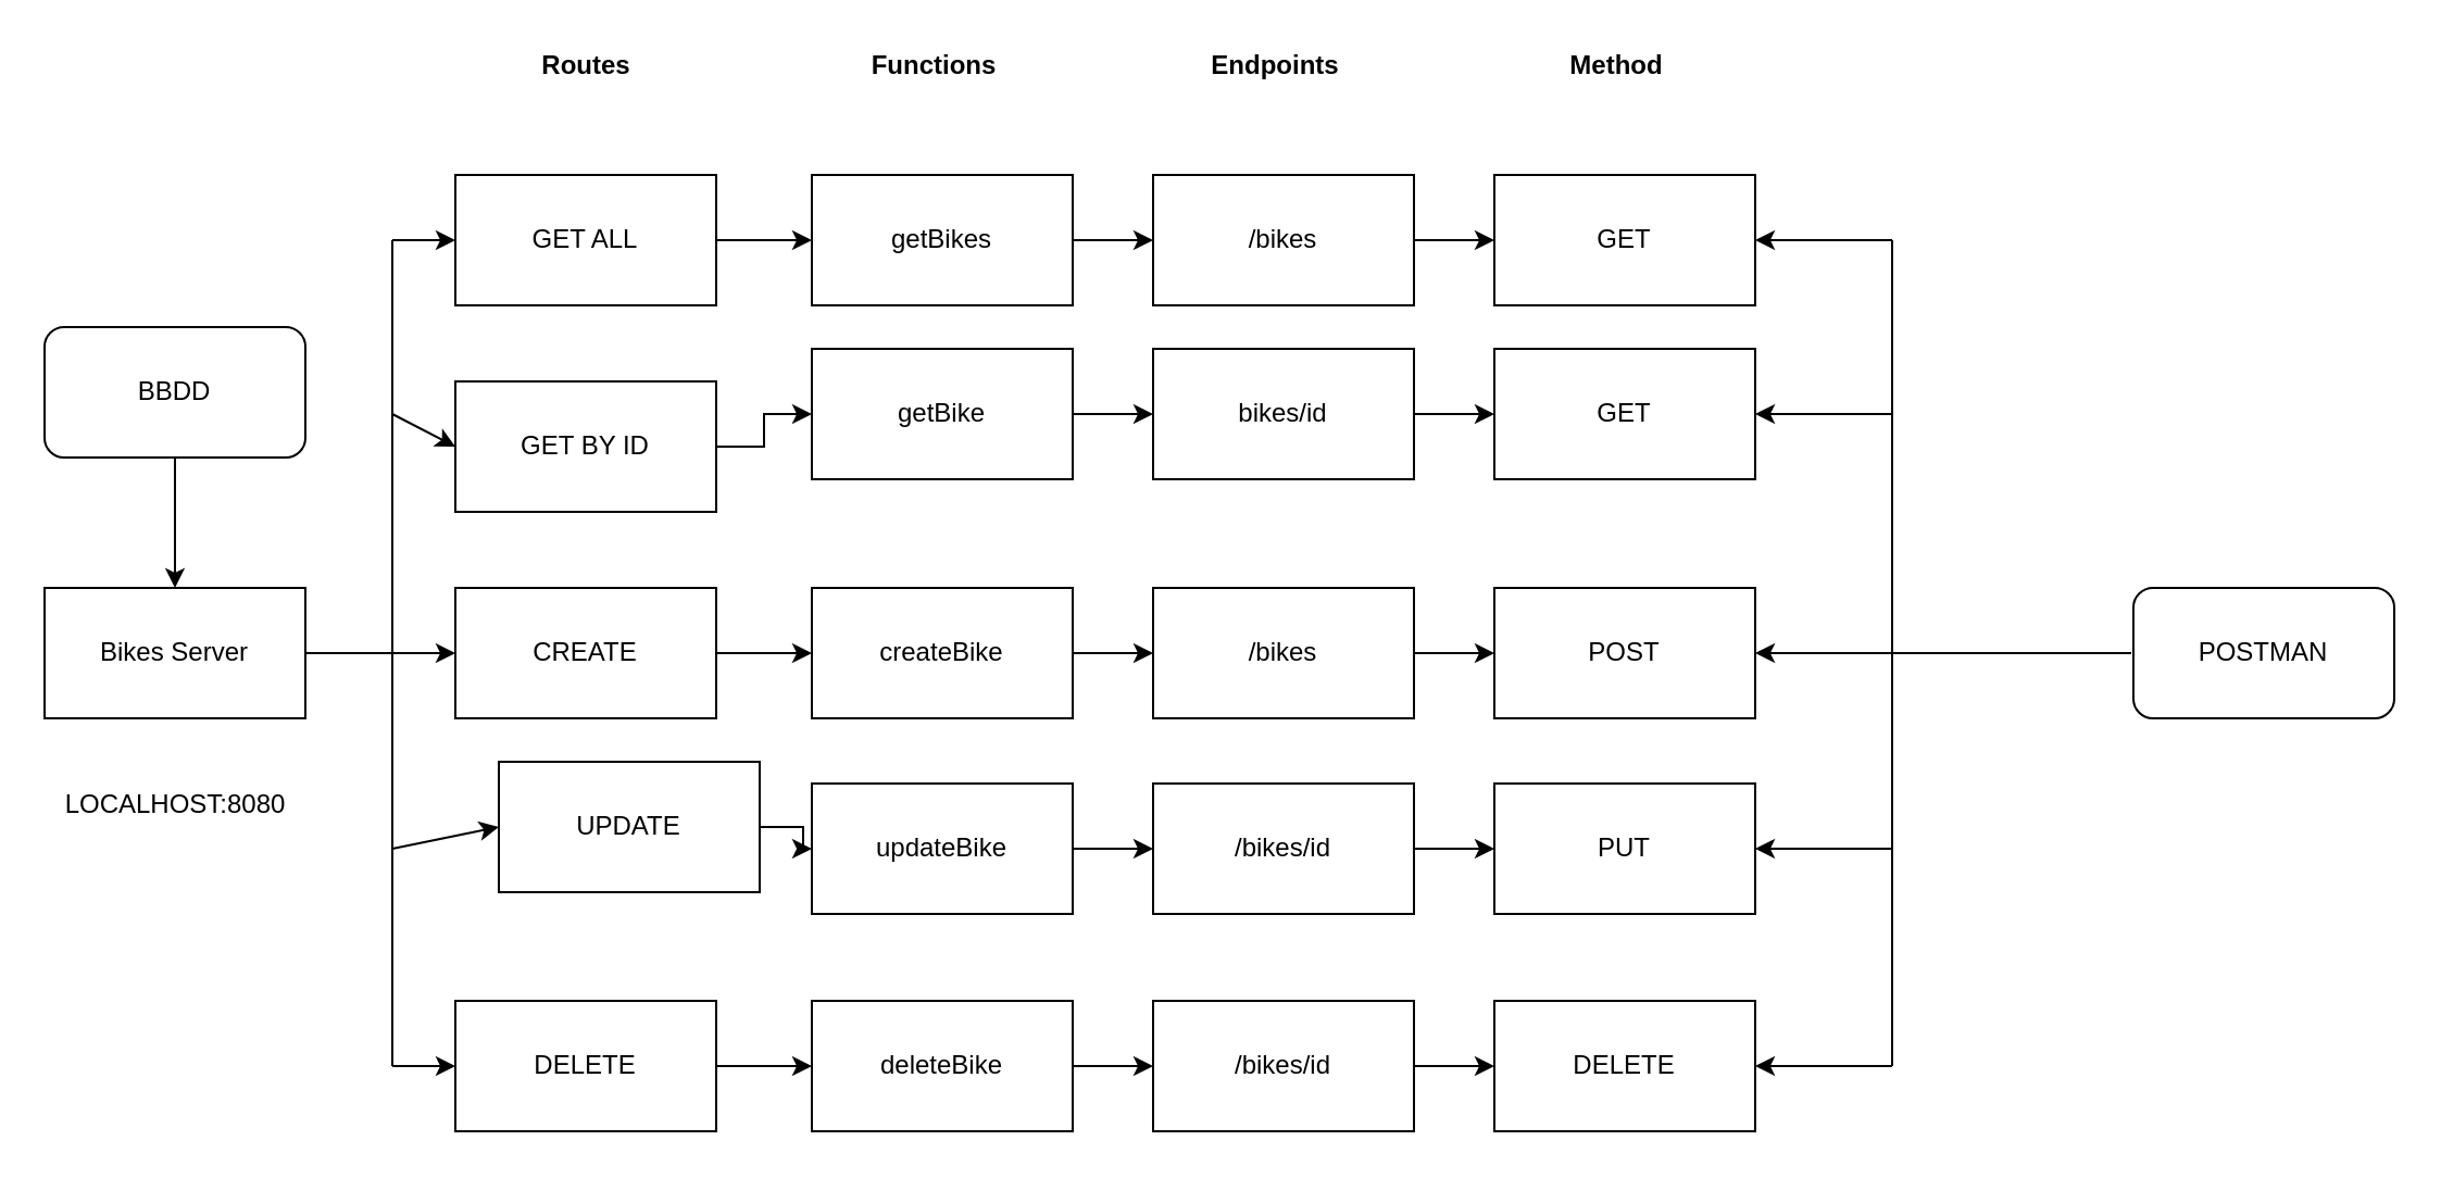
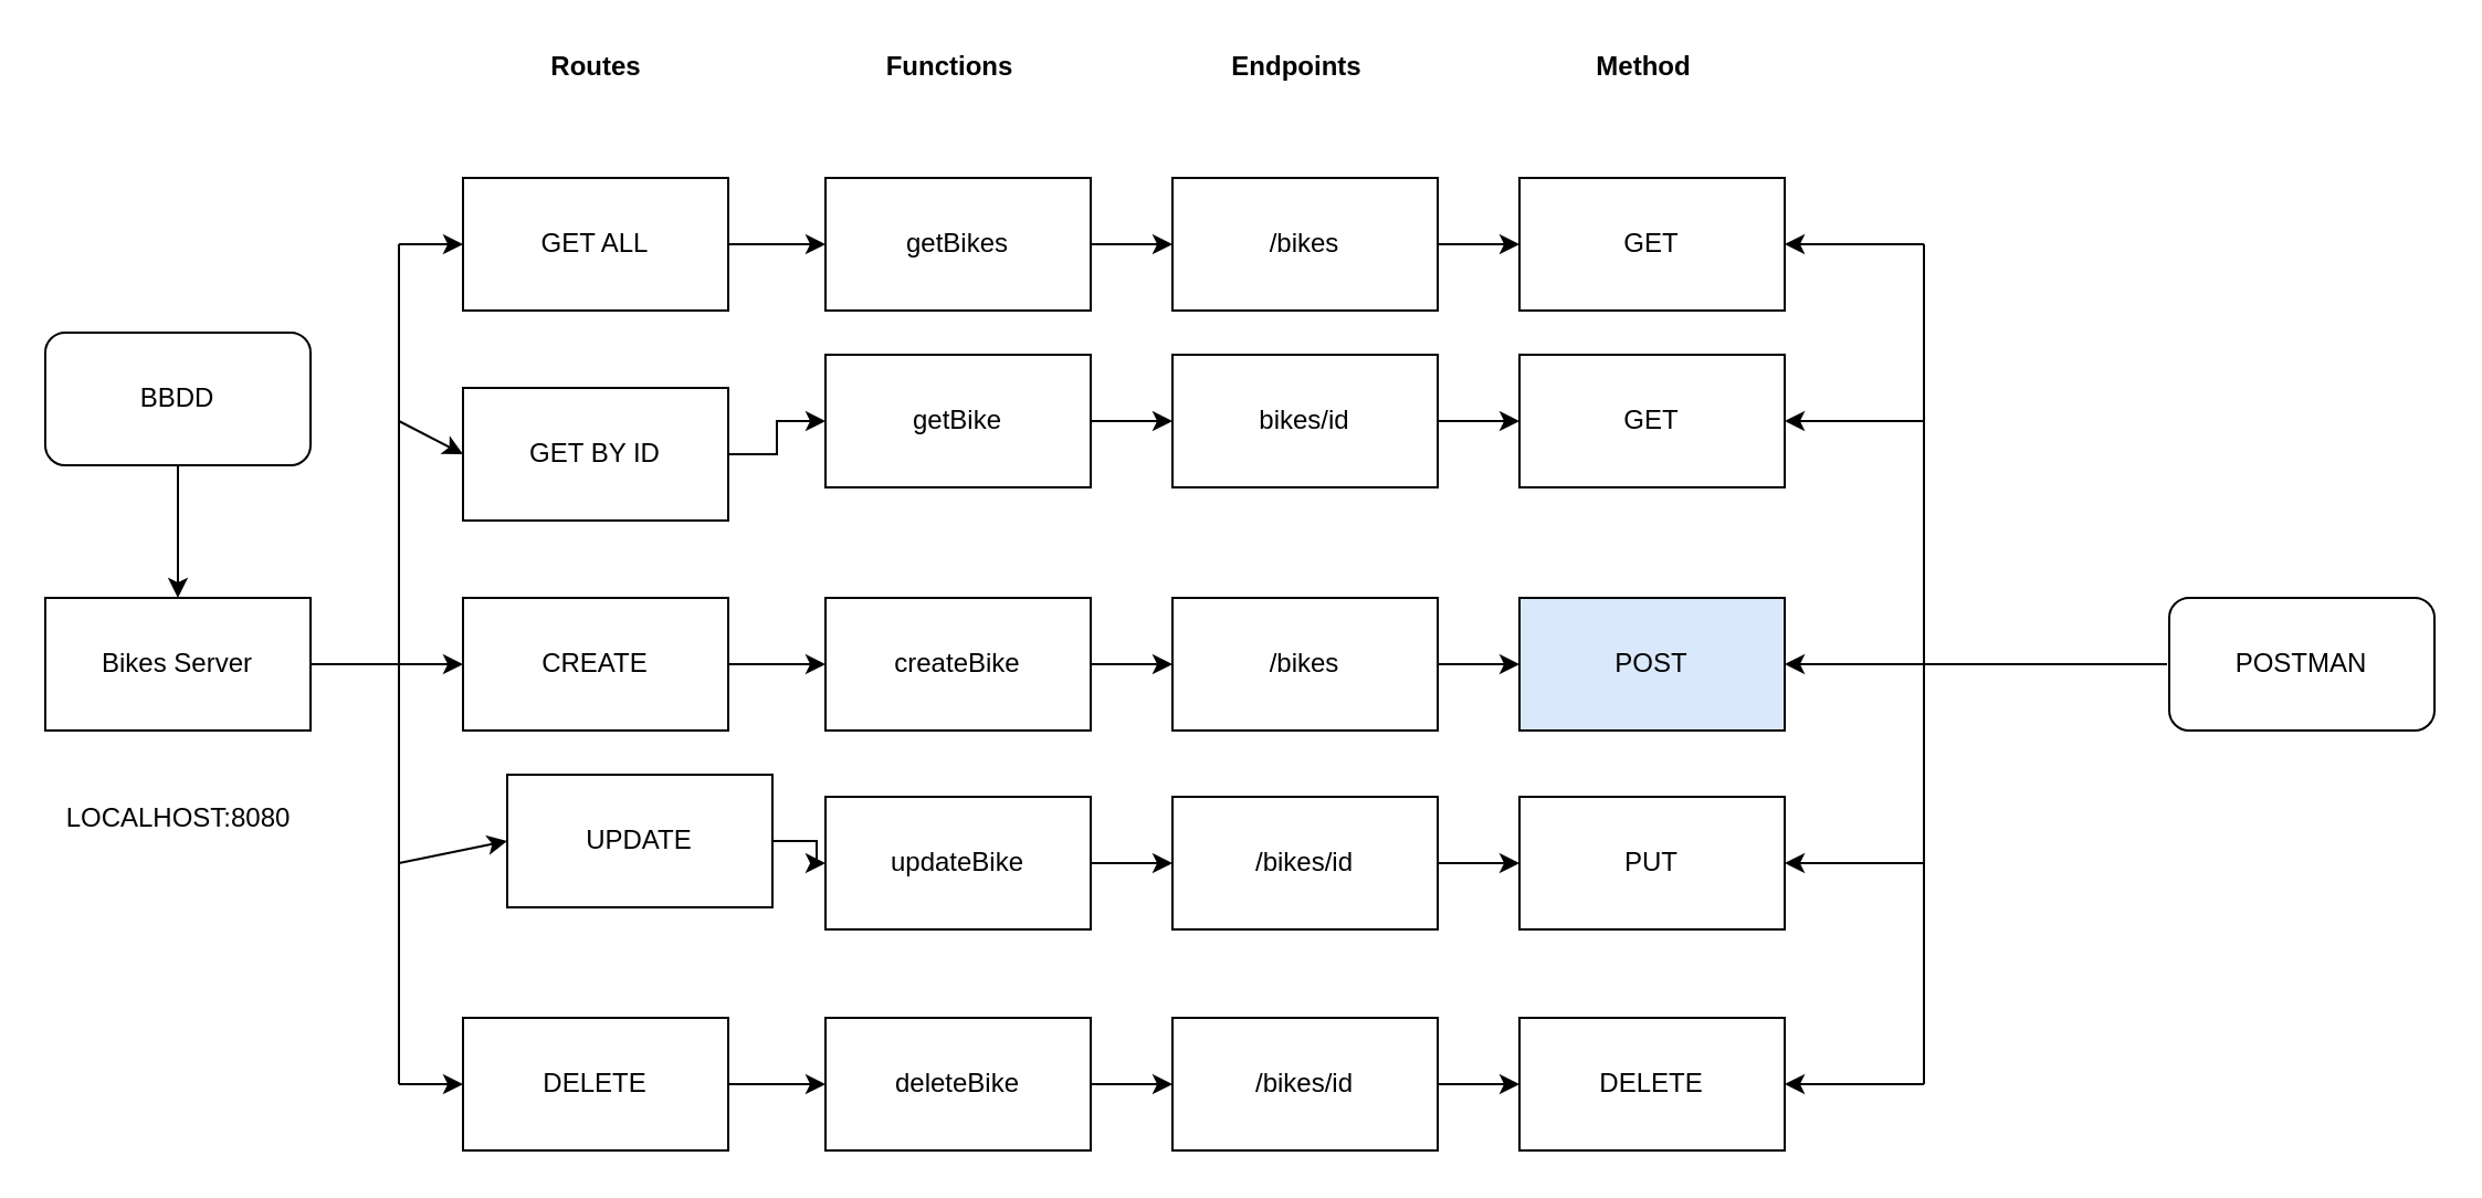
- <mxCell id="47" value="POST" style="rounded=0;whiteSpace=wrap;html=1;" vertex="1" parent="1"><mxGeometry x="687" y="270" width="120" height="60" as="geometry" /></mxCell>
+ <mxCell id="47" value="POST" style="rounded=0;whiteSpace=wrap;html=1;fillColor=#dae8fc;" vertex="1" parent="1"><mxGeometry x="687" y="270" width="120" height="60" as="geometry" /></mxCell>
